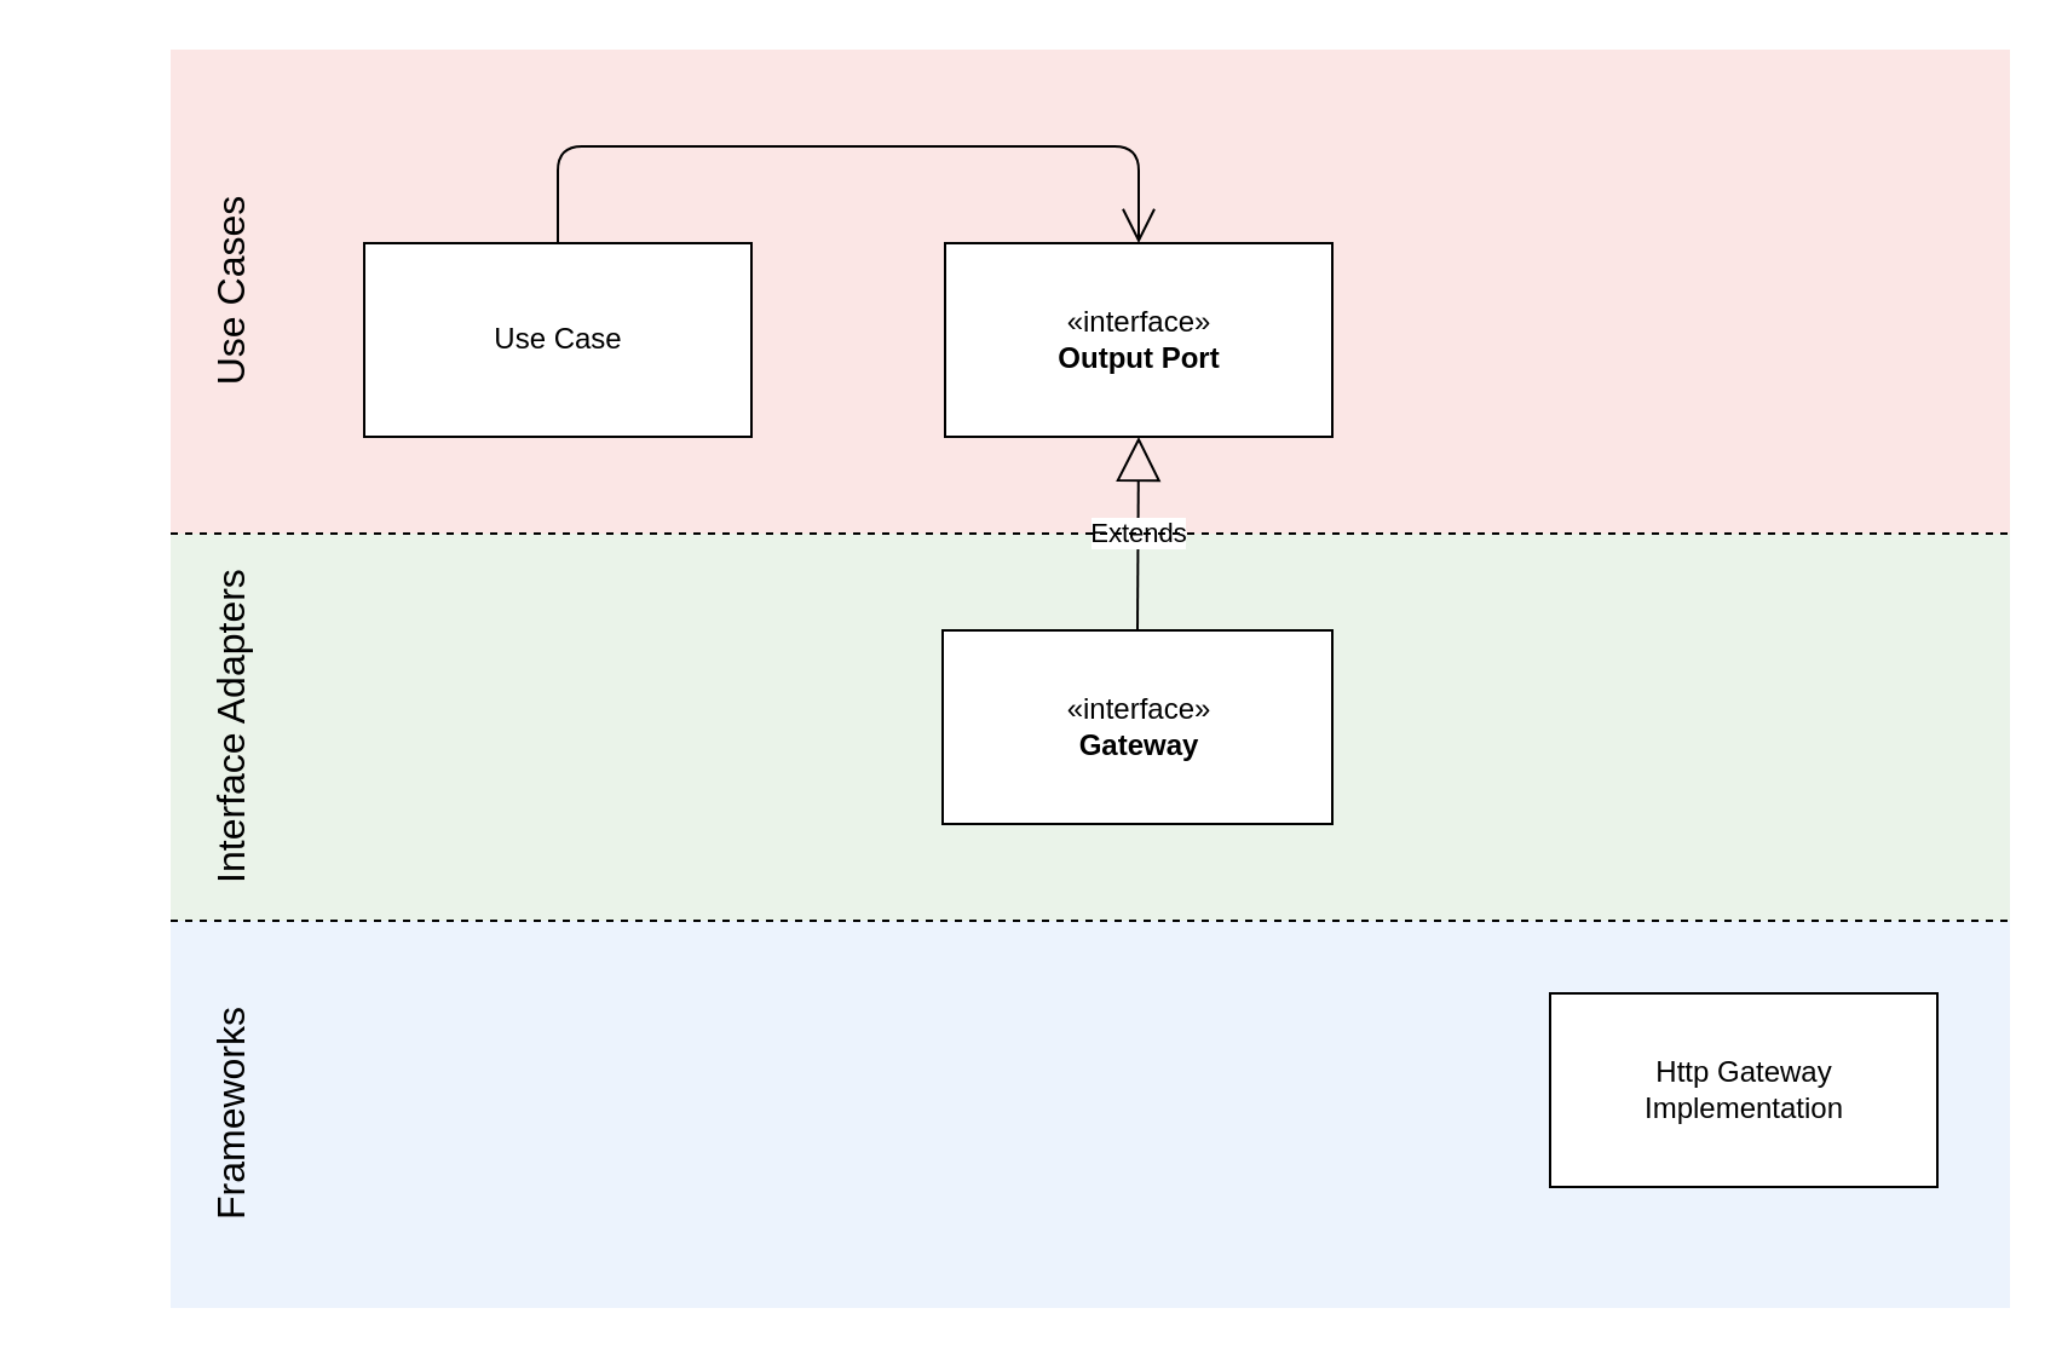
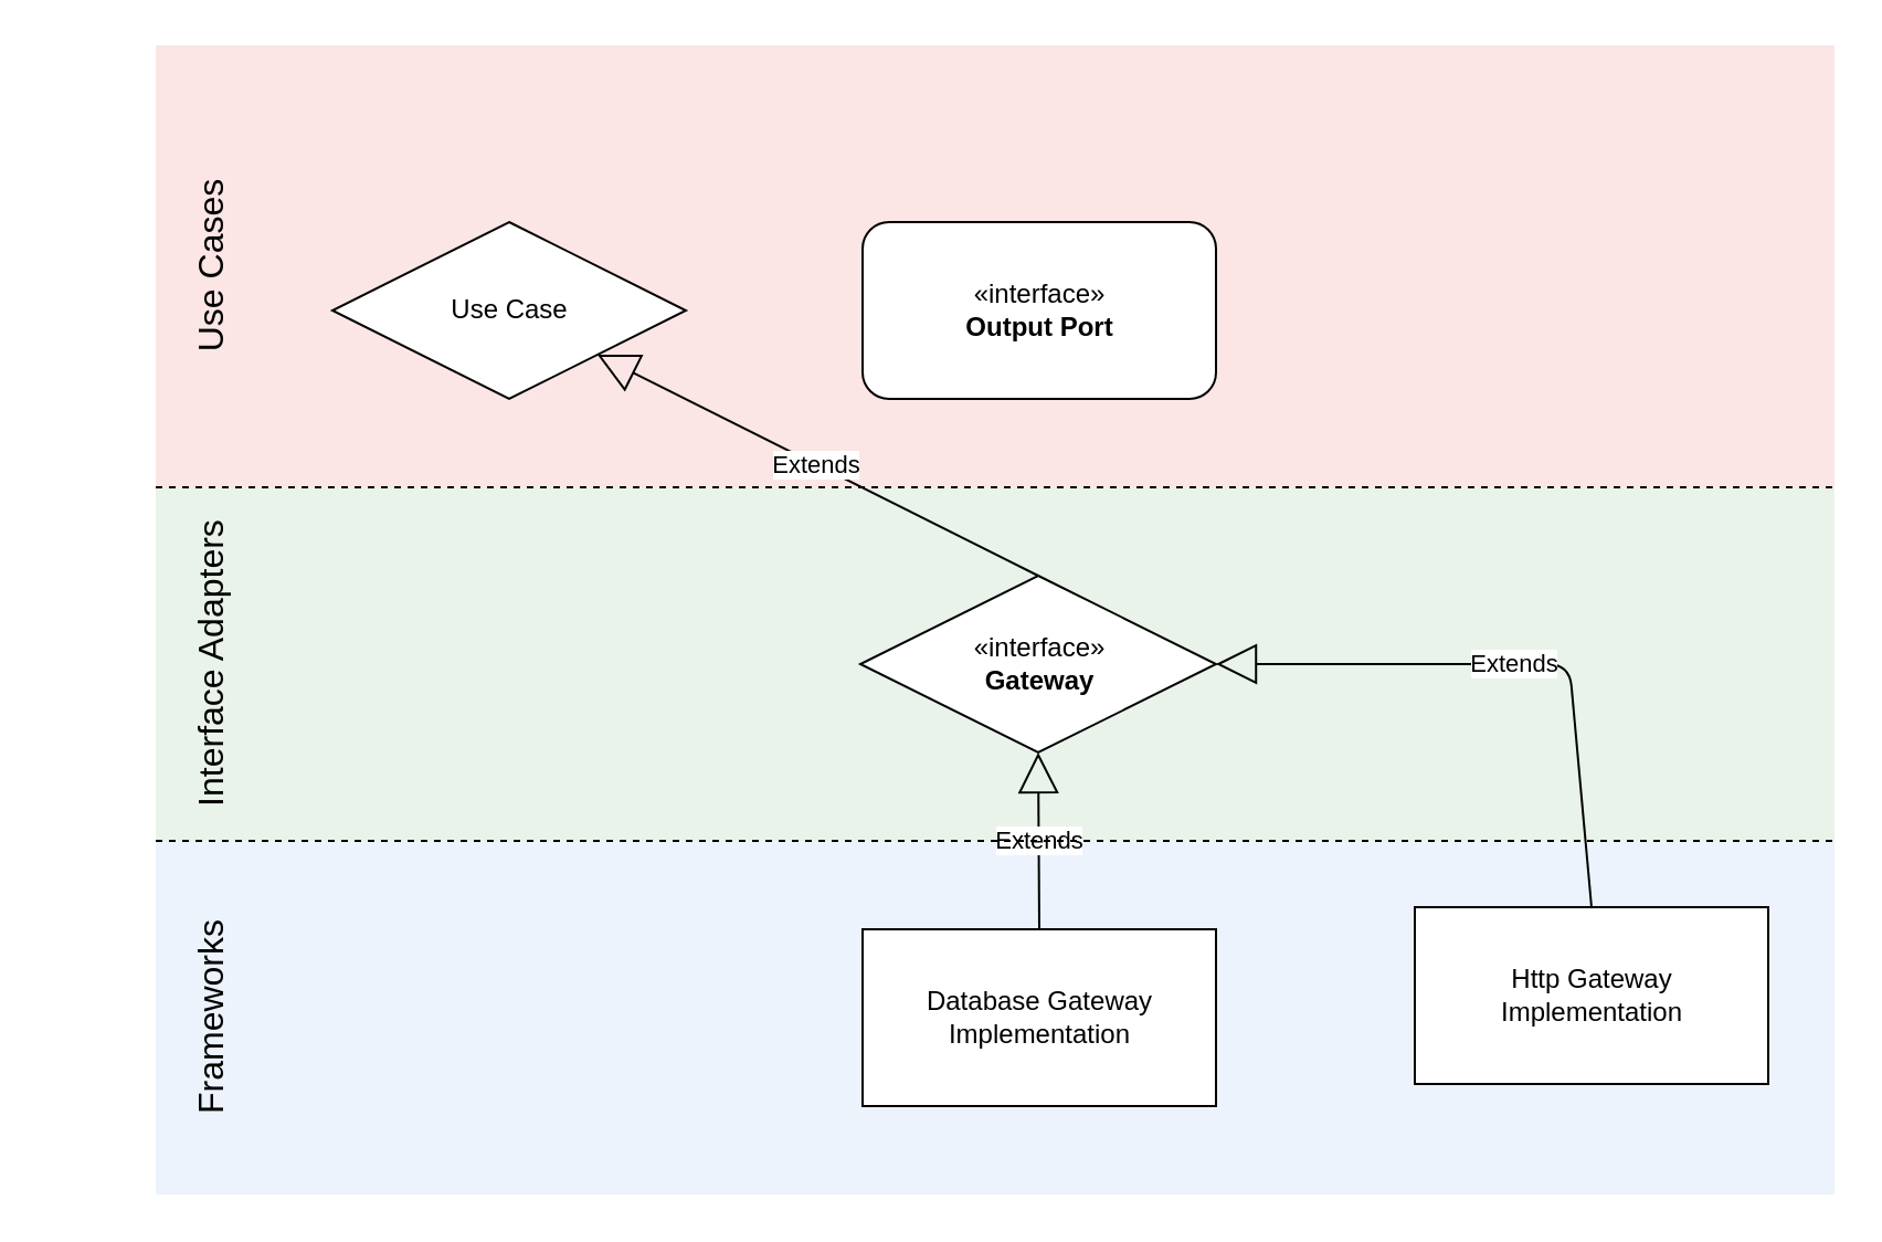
- <mxCell id="11" value="" style="endArrow=open;endFill=1;endSize=12;html=1;exitX=0.5;exitY=0;exitDx=0;exitDy=0;entryX=0.5;entryY=0;entryDx=0;entryDy=0;" edge="1" parent="1" source="5" target="6"><mxGeometry width="160" relative="1" as="geometry"><mxPoint x="220" y="250" as="sourcePoint" /><mxPoint x="380" y="250" as="targetPoint" /><Array as="points"><mxPoint x="230" y="60" /><mxPoint x="470" y="60" /></Array></mxGeometry></mxCell>
- <mxCell id="5" value="Use Case" style="html=1;" vertex="1" parent="1"><mxGeometry x="150" y="100" width="160" height="80" as="geometry" /></mxCell>
+ <mxCell id="5" value="Use Case" style="rhombus;html=1;" vertex="1" parent="1"><mxGeometry x="150" y="100" width="160" height="80" as="geometry" /></mxCell>
- <mxCell id="6" value="«interface»&lt;br&gt;&lt;b&gt;Output Port&lt;/b&gt;" style="html=1;" vertex="1" parent="1"><mxGeometry x="390" y="100" width="160" height="80" as="geometry" /></mxCell>
+ <mxCell id="6" value="«interface»&lt;br&gt;&lt;b&gt;Output Port&lt;/b&gt;" style="html=1;rounded=1;" vertex="1" parent="1"><mxGeometry x="390" y="100" width="160" height="80" as="geometry" /></mxCell>
- <mxCell id="9" value="Extends" style="endArrow=block;endSize=16;endFill=0;html=1;exitX=0.5;exitY=0;exitDx=0;exitDy=0;entryX=0.5;entryY=1;entryDx=0;entryDy=0;" edge="1" parent="1" source="7" target="6"><mxGeometry width="160" relative="1" as="geometry"><mxPoint x="140" y="330" as="sourcePoint" /><mxPoint x="300" y="330" as="targetPoint" /></mxGeometry></mxCell>
+ <mxCell id="9" value="Extends" style="endArrow=block;endSize=16;endFill=0;html=1;exitX=0.5;exitY=0;exitDx=0;exitDy=0;" edge="1" parent="1" source="7" target="5"><mxGeometry width="160" relative="1" as="geometry"><mxPoint x="140" y="330" as="sourcePoint" /><mxPoint x="300" y="330" as="targetPoint" /></mxGeometry></mxCell>
- <mxCell id="7" value="«interface»&lt;br&gt;&lt;b&gt;Gateway&lt;/b&gt;" style="html=1;" vertex="1" parent="1"><mxGeometry x="389" y="260" width="161" height="80" as="geometry" /></mxCell>
+ <mxCell id="7" value="«interface»&lt;br&gt;&lt;b&gt;Gateway&lt;/b&gt;" style="rhombus;html=1;" vertex="1" parent="1"><mxGeometry x="389" y="260" width="161" height="80" as="geometry" /></mxCell>
+ <mxCell id="13" value="Extends" style="endArrow=block;endSize=16;endFill=0;html=1;exitX=0.5;exitY=0;exitDx=0;exitDy=0;entryX=1;entryY=0.5;entryDx=0;entryDy=0;" edge="1" parent="1" source="12" target="7"><mxGeometry width="160" relative="1" as="geometry"><mxPoint x="640" y="210" as="sourcePoint" /><mxPoint x="800" y="210" as="targetPoint" /><Array as="points"><mxPoint x="710" y="300" /></Array></mxGeometry></mxCell>
+ <mxCell id="10" value="Extends" style="endArrow=block;endSize=16;endFill=0;html=1;entryX=0.5;entryY=1;entryDx=0;entryDy=0;exitX=0.5;exitY=0;exitDx=0;exitDy=0;" edge="1" parent="1" source="8" target="7"><mxGeometry width="160" relative="1" as="geometry"><mxPoint x="120" y="410" as="sourcePoint" /><mxPoint x="280" y="410" as="targetPoint" /></mxGeometry></mxCell>
+ <mxCell id="8" value="Database Gateway&lt;br&gt;Implementation" style="html=1;" vertex="1" parent="1"><mxGeometry x="390" y="420" width="160" height="80" as="geometry" /></mxCell>
